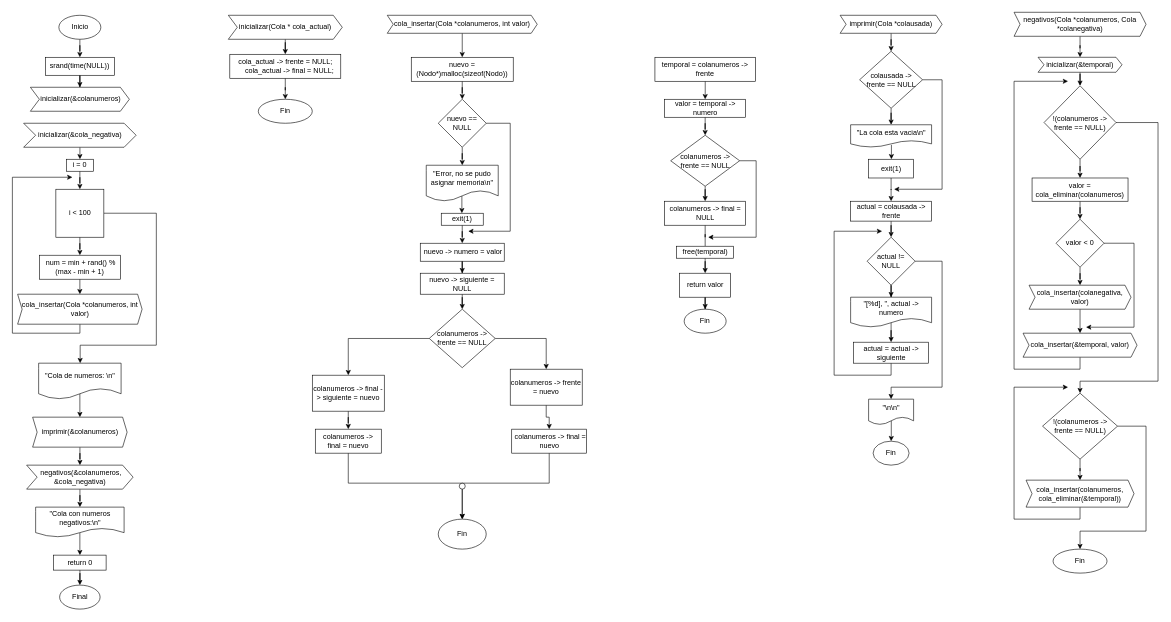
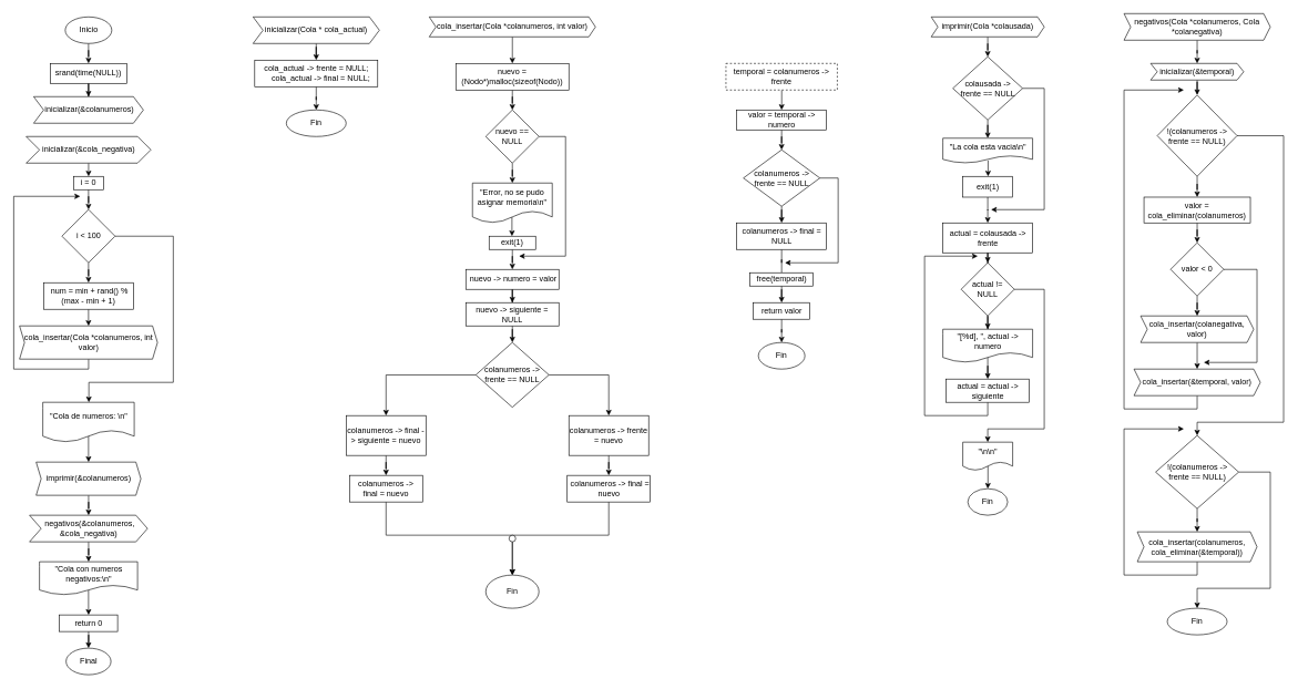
- <mxCell id="63" value="temporal = colanumeros -&amp;gt; frente" style="whiteSpace=wrap;html=1;" vertex="1" parent="1"><mxGeometry x="1091.25" y="95" width="167.5" height="40" as="geometry" /></mxCell>
+ <mxCell id="63" value="temporal = colanumeros -&amp;gt; frente" style="whiteSpace=wrap;html=1;dashed=1;" vertex="1" parent="1"><mxGeometry x="1091.25" y="95" width="167.5" height="40" as="geometry" /></mxCell>
- <mxCell id="86" value="actual = colausada -&amp;gt; frente" style="whiteSpace=wrap;html=1;" vertex="1" parent="1"><mxGeometry x="1417.5" y="335" width="135" height="33.13" as="geometry" /></mxCell>
+ <mxCell id="86" value="actual = colausada -&amp;gt; frente" style="whiteSpace=wrap;html=1;" vertex="1" parent="1"><mxGeometry x="1417.5" y="335" width="135" height="45" as="geometry" /></mxCell>
- <mxCell id="13" value="i &amp;lt; 100" style="whiteSpace=wrap;html=1;rounded=0;" vertex="1" parent="1"><mxGeometry x="92.5" y="315" width="80" height="80" as="geometry" /></mxCell>
+ <mxCell id="13" value="i &amp;lt; 100" style="rhombus;whiteSpace=wrap;html=1;" vertex="1" parent="1"><mxGeometry x="92.5" y="315" width="80" height="80" as="geometry" /></mxCell>
- <mxCell id="74" value="return valor" style="whiteSpace=wrap;html=1;" vertex="1" parent="1"><mxGeometry x="1132.5" y="455" width="85" height="40" as="geometry" /></mxCell>
+ <mxCell id="74" value="return valor" style="whiteSpace=wrap;html=1;" vertex="1" parent="1"><mxGeometry x="1132.5" y="455" width="85" height="25" as="geometry" /></mxCell>
- <mxCell id="53" value="colanumeros -&amp;gt; frente = nuevo" style="whiteSpace=wrap;html=1;" vertex="1" parent="1"><mxGeometry x="850" y="615" width="120" height="60" as="geometry" /></mxCell>
+ <mxCell id="53" value="colanumeros -&amp;gt; frente = nuevo" style="whiteSpace=wrap;html=1;" vertex="1" parent="1"><mxGeometry x="855" y="625" width="120" height="60" as="geometry" /></mxCell>
